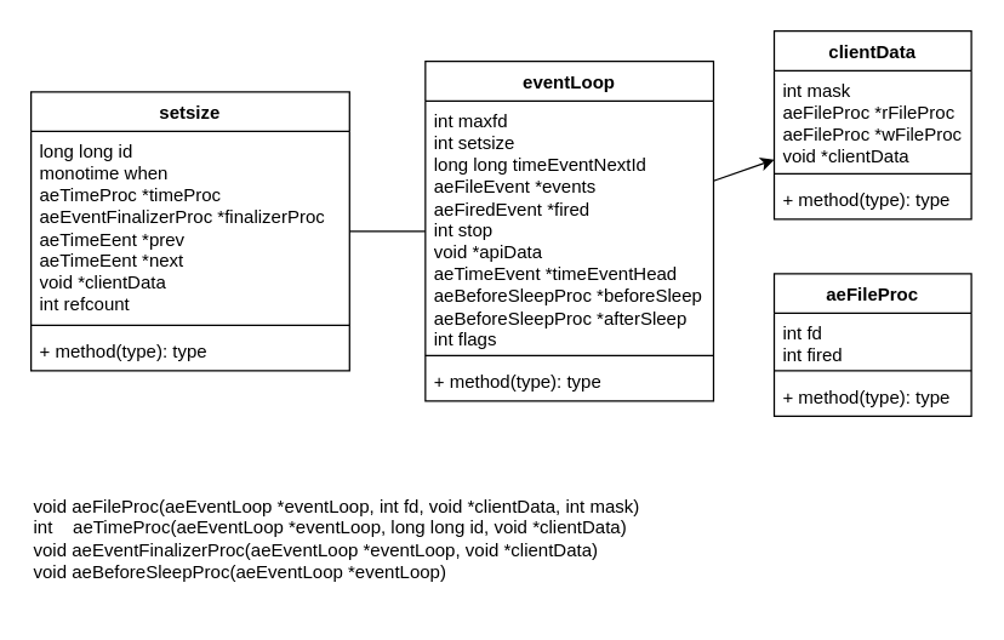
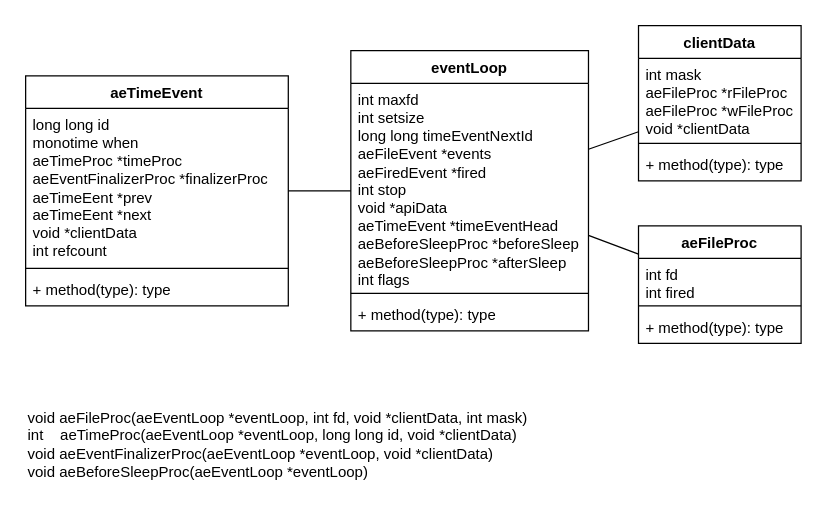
- <mxCell id="14" value="setsize" style="swimlane;fontStyle=1;align=center;verticalAlign=top;childLayout=stackLayout;horizontal=1;startSize=26;horizontalStack=0;resizeParent=1;resizeParentMax=0;resizeLast=0;collapsible=1;marginBottom=0;whiteSpace=wrap;html=1;" vertex="1" parent="1"><mxGeometry x="20" y="60" width="210" height="184" as="geometry" /></mxCell>
+ <mxCell id="14" value="aeTimeEvent" style="swimlane;fontStyle=1;align=center;verticalAlign=top;childLayout=stackLayout;horizontal=1;startSize=26;horizontalStack=0;resizeParent=1;resizeParentMax=0;resizeLast=0;collapsible=1;marginBottom=0;whiteSpace=wrap;html=1;" vertex="1" parent="1"><mxGeometry x="20" y="60" width="210" height="184" as="geometry" /></mxCell>
- <mxCell id="19" value="" style="endArrow=classic;html=1;rounded=0;" edge="1" parent="1" source="2" target="6"><mxGeometry width="50" height="50" relative="1" as="geometry"><mxPoint x="670" y="310" as="sourcePoint" /><mxPoint x="720" y="260" as="targetPoint" /></mxGeometry></mxCell>
+ <mxCell id="19" value="" style="endArrow=none;html=1;rounded=0;" edge="1" parent="1" source="2" target="6"><mxGeometry width="50" height="50" relative="1" as="geometry"><mxPoint x="670" y="310" as="sourcePoint" /><mxPoint x="720" y="260" as="targetPoint" /></mxGeometry></mxCell>
+ <mxCell id="20" value="" style="endArrow=none;html=1;rounded=0;" edge="1" parent="1" source="2" target="10"><mxGeometry width="50" height="50" relative="1" as="geometry"><mxPoint x="480" y="158" as="sourcePoint" /><mxPoint x="520" y="108" as="targetPoint" /></mxGeometry></mxCell>
